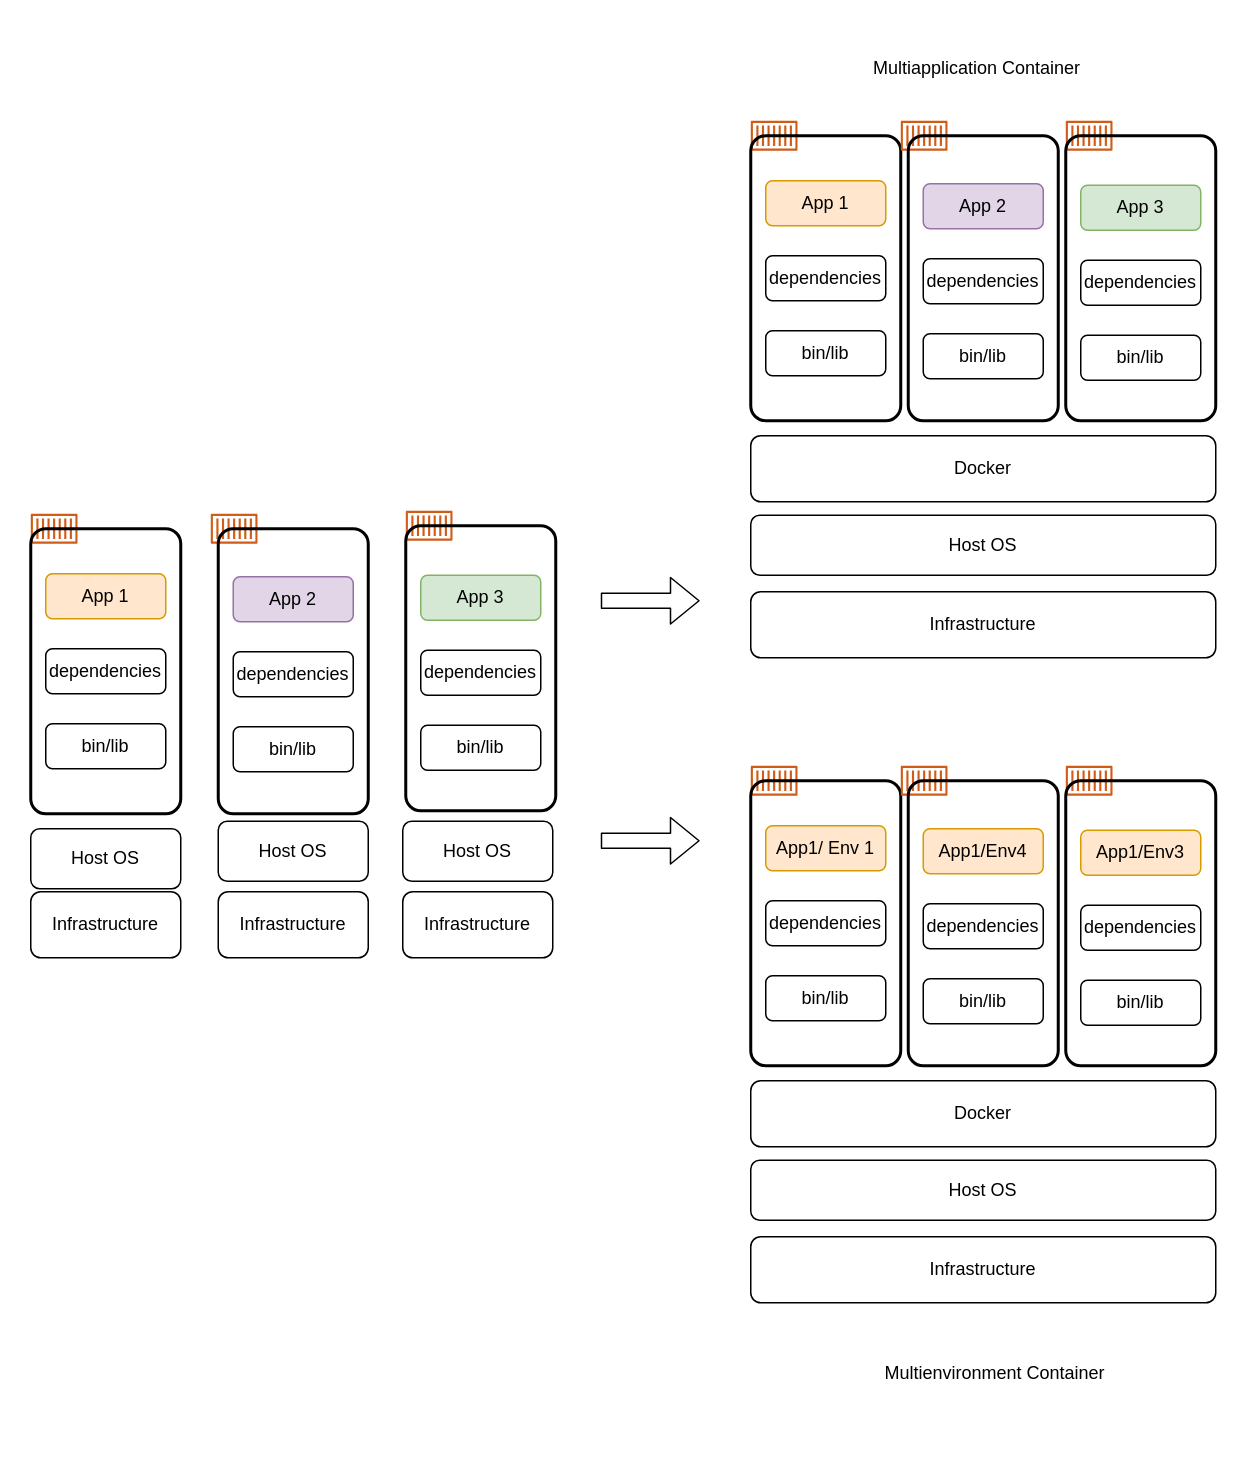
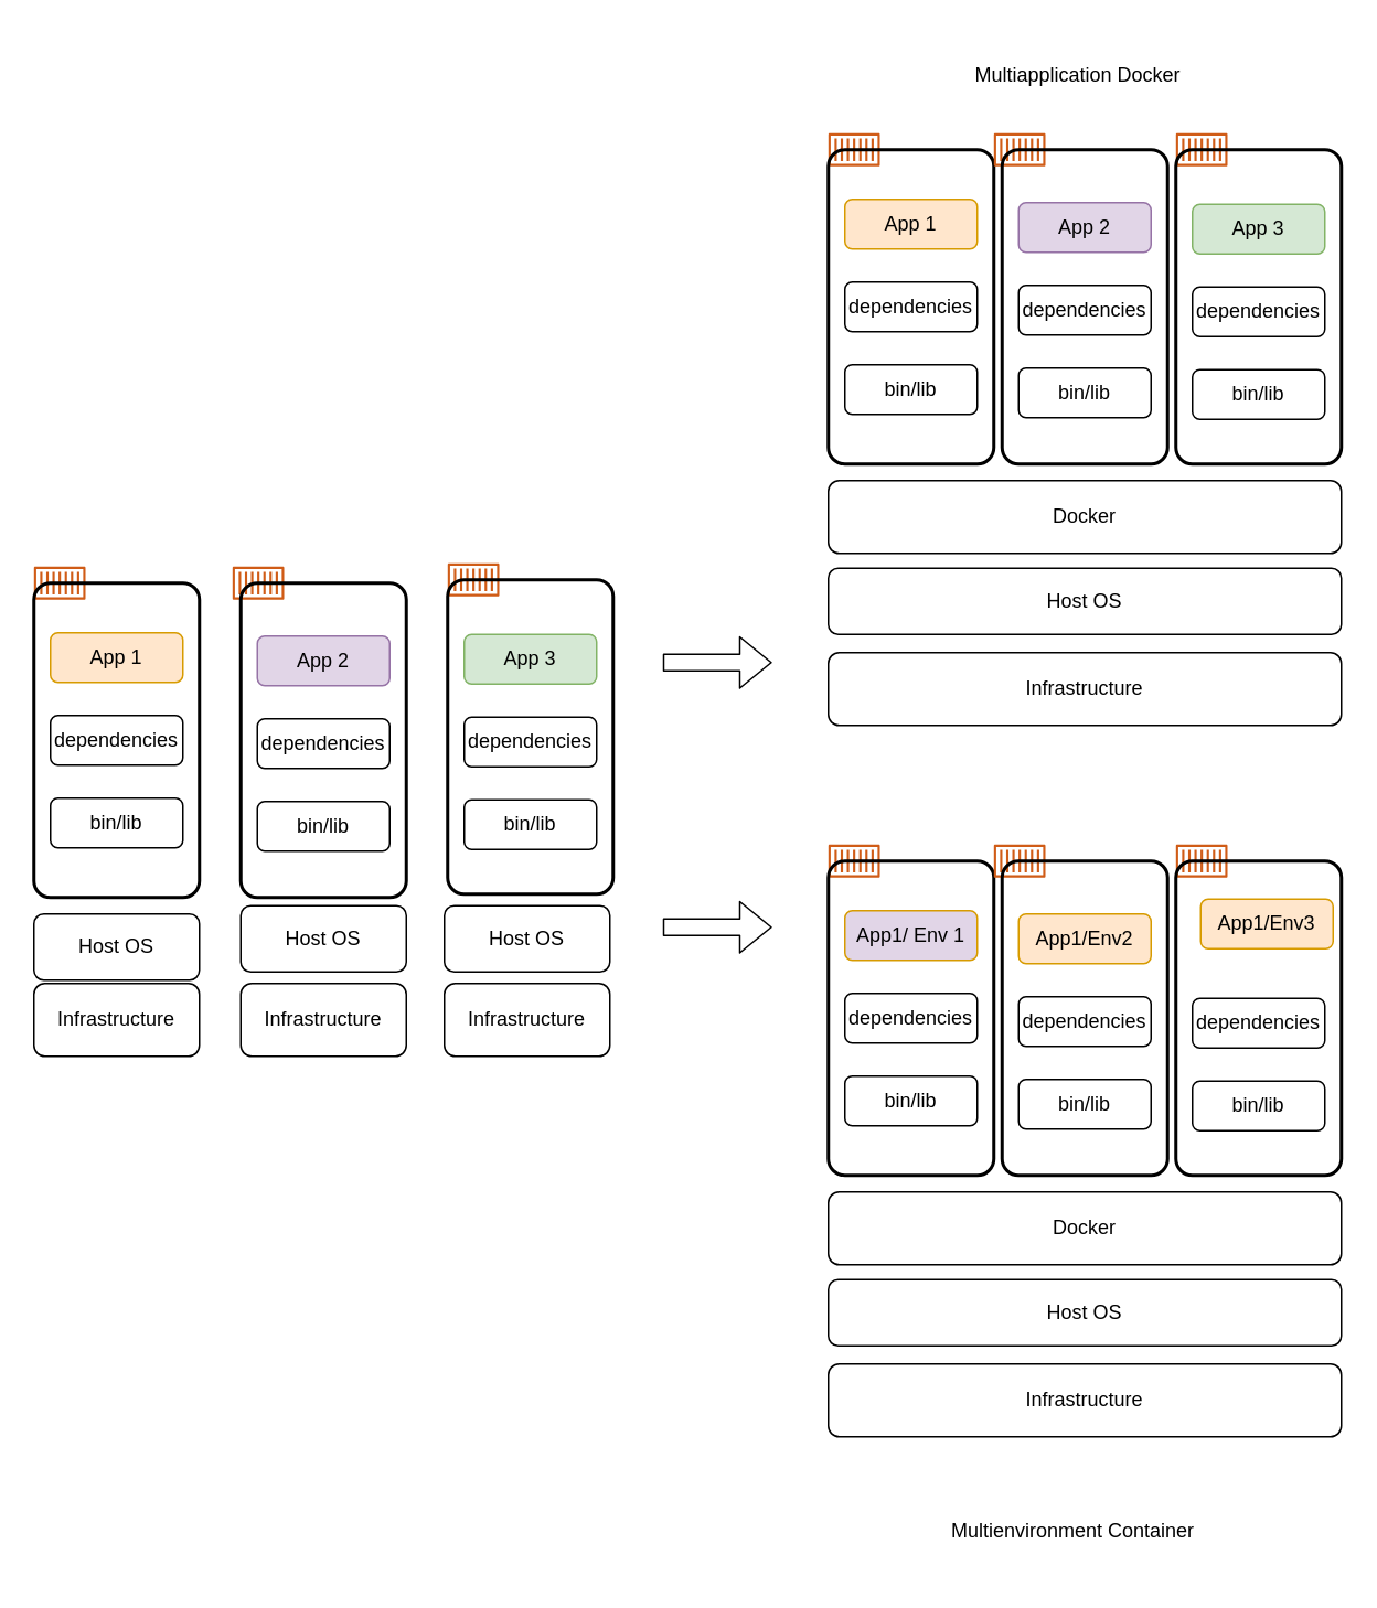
- <mxCell id="95" value="Multiapplication Container" style="text;html=1;strokeColor=none;fillColor=none;align=center;verticalAlign=middle;whiteSpace=wrap;rounded=0;" vertex="1" parent="1"><mxGeometry x="503" y="20" width="296" height="50" as="geometry" /></mxCell>
+ <mxCell id="95" value="Multiapplication Docker" style="text;html=1;strokeColor=none;fillColor=none;align=center;verticalAlign=middle;whiteSpace=wrap;rounded=0;" vertex="1" parent="1"><mxGeometry x="503" y="20" width="296" height="50" as="geometry" /></mxCell>
- <mxCell id="71" value="App1/ Env 1" style="rounded=1;whiteSpace=wrap;html=1;fillColor=#ffe6cc;strokeColor=#d79b00;" vertex="1" parent="68"><mxGeometry x="10" y="40" width="80" height="30" as="geometry" /></mxCell>
+ <mxCell id="71" value="App1/ Env 1" style="rounded=1;whiteSpace=wrap;html=1;fillColor=#e1d5e7;strokeColor=#d79b00;" vertex="1" parent="68"><mxGeometry x="10" y="40" width="80" height="30" as="geometry" /></mxCell>
- <mxCell id="77" value="App1/Env4" style="rounded=1;whiteSpace=wrap;html=1;fillColor=#ffe6cc;strokeColor=#d79b00;" vertex="1" parent="74"><mxGeometry x="15" y="42" width="80" height="30" as="geometry" /></mxCell>
+ <mxCell id="77" value="App1/Env2" style="rounded=1;whiteSpace=wrap;html=1;fillColor=#ffe6cc;strokeColor=#d79b00;" vertex="1" parent="74"><mxGeometry x="15" y="42" width="80" height="30" as="geometry" /></mxCell>
- <mxCell id="83" value="App1/Env3" style="rounded=1;whiteSpace=wrap;html=1;fillColor=#ffe6cc;strokeColor=#d79b00;" vertex="1" parent="80"><mxGeometry x="10" y="43" width="80" height="30" as="geometry" /></mxCell>
+ <mxCell id="83" value="App1/Env3" style="rounded=1;whiteSpace=wrap;html=1;fillColor=#ffe6cc;strokeColor=#d79b00;" vertex="1" parent="80"><mxGeometry x="15" y="33" width="80" height="30" as="geometry" /></mxCell>
- <mxCell id="96" value="Multienvironment Container" style="text;html=1;strokeColor=none;fillColor=none;align=center;verticalAlign=middle;whiteSpace=wrap;rounded=0;" vertex="1" parent="1"><mxGeometry x="515" y="890" width="296" height="50" as="geometry" /></mxCell>
+ <mxCell id="96" value="Multienvironment Container" style="text;html=1;strokeColor=none;fillColor=none;align=center;verticalAlign=middle;whiteSpace=wrap;rounded=0;" vertex="1" parent="1"><mxGeometry x="500" y="900" width="296" height="50" as="geometry" /></mxCell>
